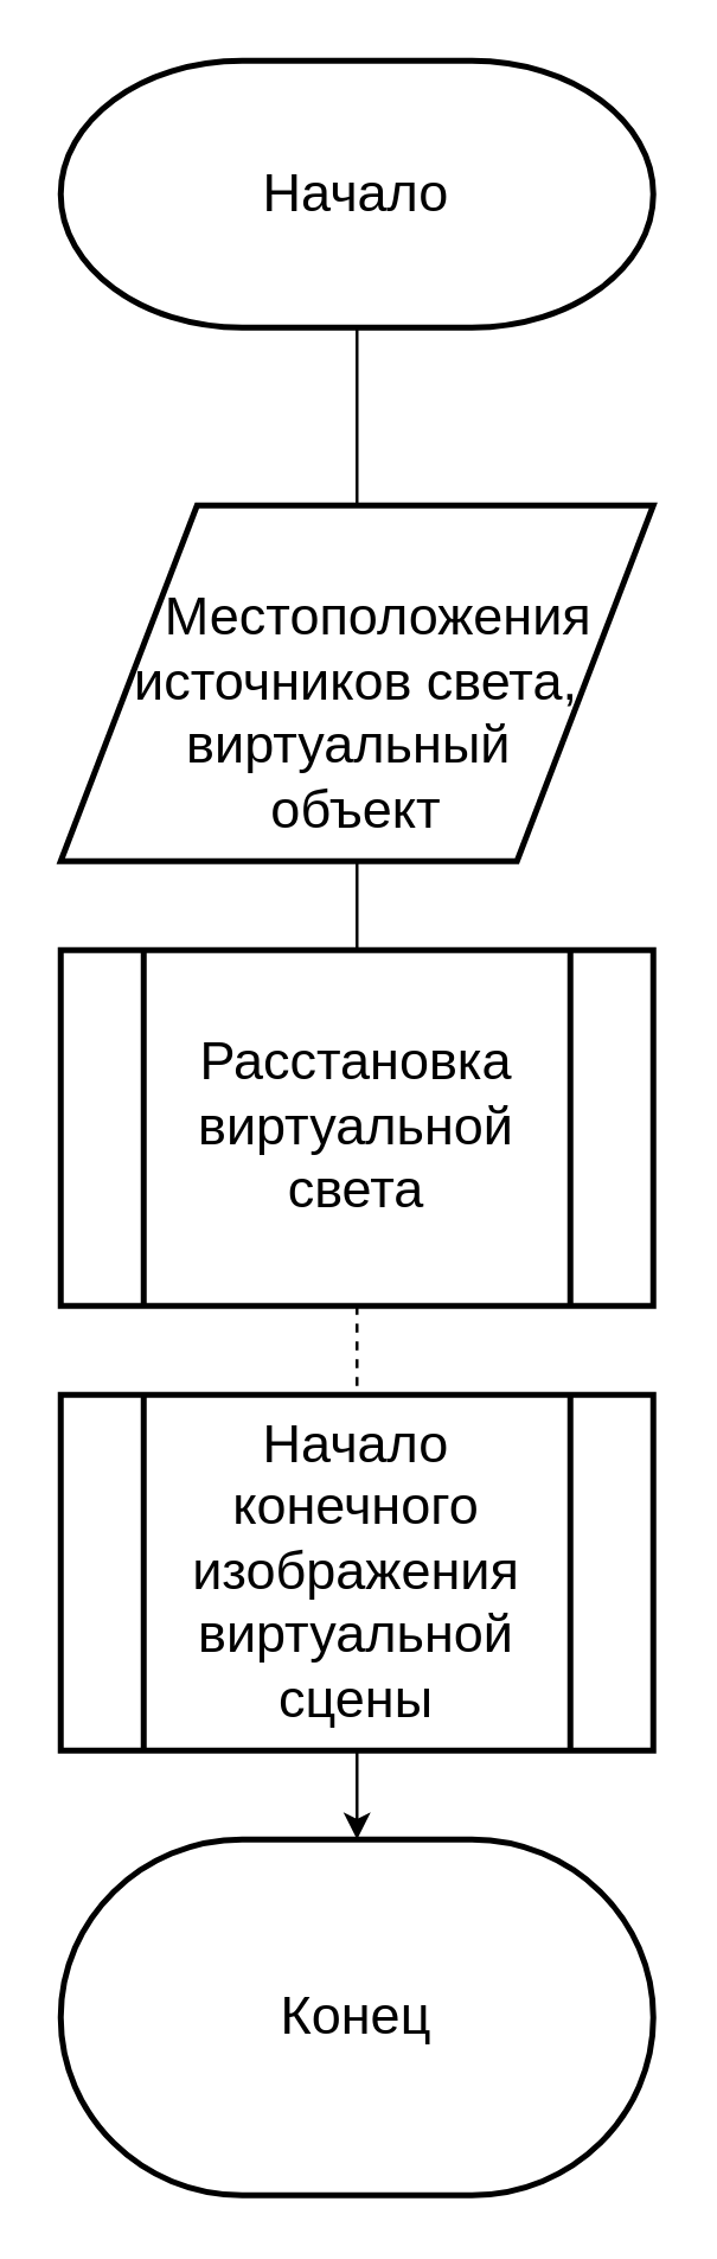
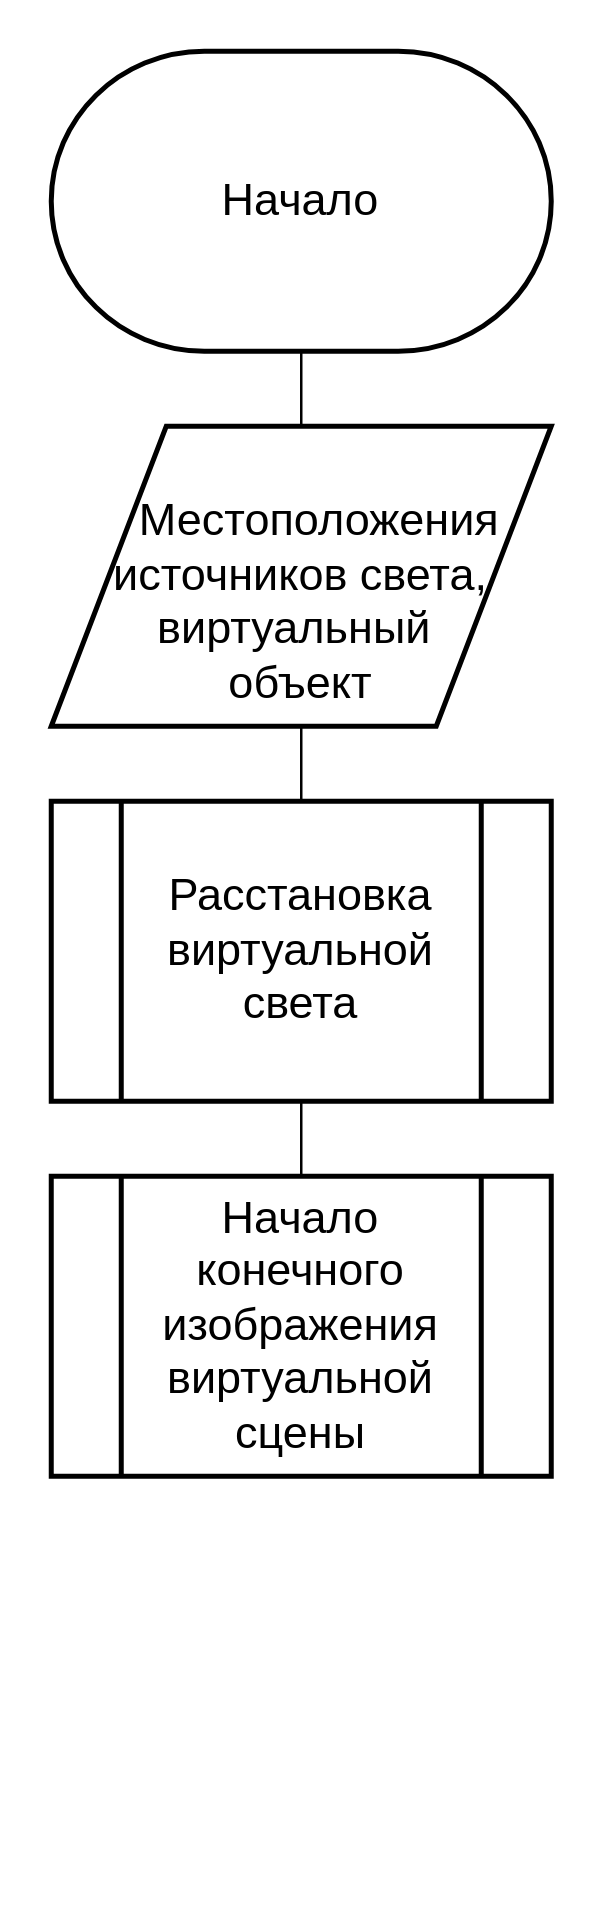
- <mxCell id="3" value="Начало" style="strokeWidth=2;html=1;shape=mxgraph.flowchart.terminator;whiteSpace=wrap;fontSize=18;" parent="1" vertex="1"><mxGeometry x="20" y="20" width="200" height="90" as="geometry" /></mxCell>
+ <mxCell id="3" value="Начало" style="strokeWidth=2;html=1;shape=mxgraph.flowchart.terminator;whiteSpace=wrap;fontSize=18;" parent="1" vertex="1"><mxGeometry x="20" y="20" width="200" height="120" as="geometry" /></mxCell>
- <mxCell id="7" style="edgeStyle=orthogonalEdgeStyle;rounded=0;orthogonalLoop=1;jettySize=auto;html=1;exitX=0.5;exitY=1;exitDx=0;exitDy=0;entryX=0.5;entryY=0;entryDx=0;entryDy=0;endArrow=none;endFill=0;dashed=1;" parent="1" source="8" target="10" edge="1"><mxGeometry relative="1" as="geometry"><mxPoint x="120" y="470" as="targetPoint" /></mxGeometry></mxCell>
+ <mxCell id="7" style="edgeStyle=orthogonalEdgeStyle;rounded=0;orthogonalLoop=1;jettySize=auto;html=1;exitX=0.5;exitY=1;exitDx=0;exitDy=0;entryX=0.5;entryY=0;entryDx=0;entryDy=0;endArrow=none;endFill=0;" parent="1" source="8" target="10" edge="1"><mxGeometry relative="1" as="geometry"><mxPoint x="120" y="470" as="targetPoint" /></mxGeometry></mxCell>
- <mxCell id="9" style="edgeStyle=orthogonalEdgeStyle;rounded=0;orthogonalLoop=1;jettySize=auto;html=1;exitX=0.5;exitY=1;exitDx=0;exitDy=0;entryX=0.5;entryY=0;entryDx=0;entryDy=0;entryPerimeter=0;" parent="1" source="10" target="4" edge="1"><mxGeometry relative="1" as="geometry" /></mxCell>
- <mxCell id="4" value="Конец" style="strokeWidth=2;html=1;shape=mxgraph.flowchart.terminator;whiteSpace=wrap;fontSize=18;" parent="1" vertex="1"><mxGeometry x="20" y="620" width="200" height="120" as="geometry" /></mxCell>
